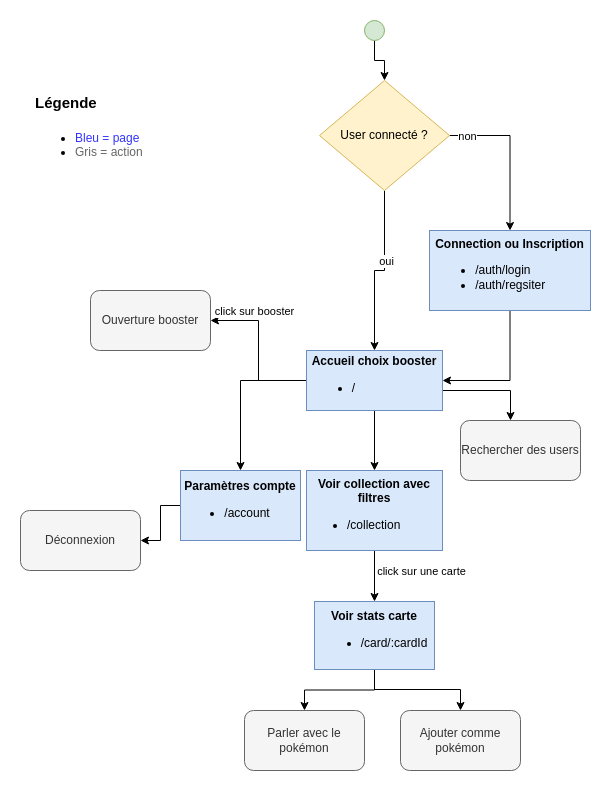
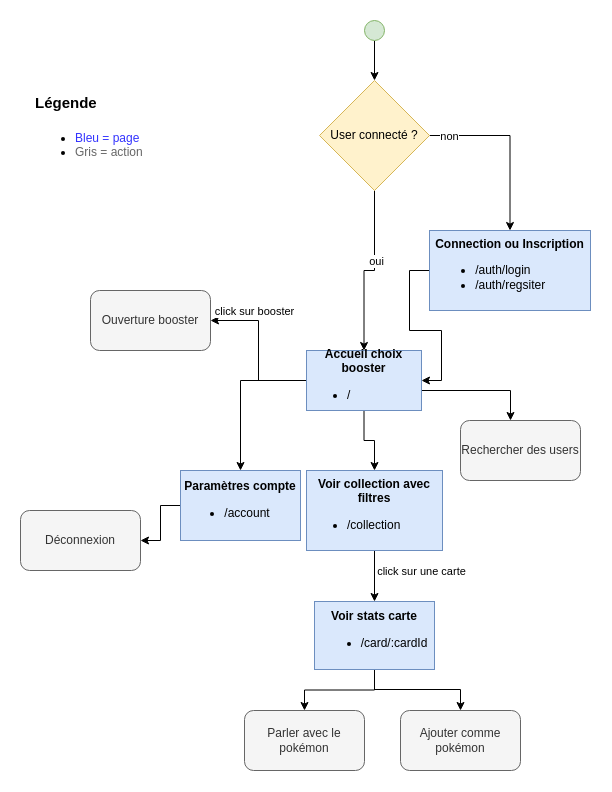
- <mxCell id="8" value="User connecté ?" style="rhombus;whiteSpace=wrap;html=1;fillColor=#fff2cc;strokeColor=#d6b656;" parent="1" vertex="1"><mxGeometry x="319" y="80" width="130" height="110" as="geometry" /></mxCell>
+ <mxCell id="8" value="User connecté ?" style="rhombus;whiteSpace=wrap;html=1;fillColor=#fff2cc;strokeColor=#d6b656;" parent="1" vertex="1"><mxGeometry x="319" y="80" width="110" height="110" as="geometry" /></mxCell>
- <mxCell id="14" value="&lt;b&gt;Accueil choix booster&lt;br&gt;&lt;/b&gt;&lt;ul&gt;&lt;li style=&quot;text-align: left;&quot;&gt;/&lt;/li&gt;&lt;/ul&gt;" style="rounded=0;whiteSpace=wrap;html=1;fillColor=#dae8fc;strokeColor=#6c8ebf;" parent="1" vertex="1"><mxGeometry x="306" y="350" width="136" height="60" as="geometry" /></mxCell>
+ <mxCell id="14" value="&lt;b&gt;Accueil choix booster&lt;br&gt;&lt;/b&gt;&lt;ul&gt;&lt;li style=&quot;text-align: left;&quot;&gt;/&lt;/li&gt;&lt;/ul&gt;" style="rounded=0;whiteSpace=wrap;html=1;fillColor=#dae8fc;strokeColor=#6c8ebf;" parent="1" vertex="1"><mxGeometry x="306" y="350" width="115" height="60" as="geometry" /></mxCell>
